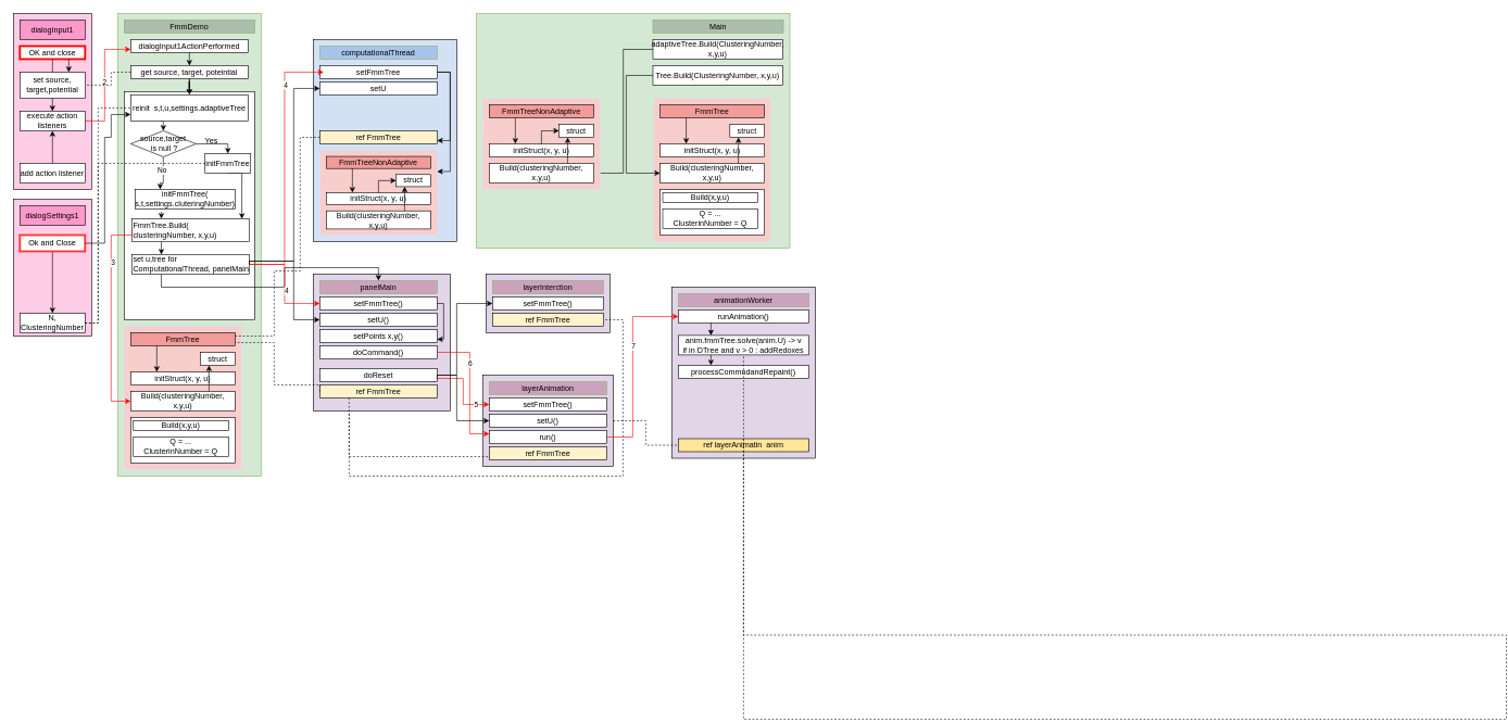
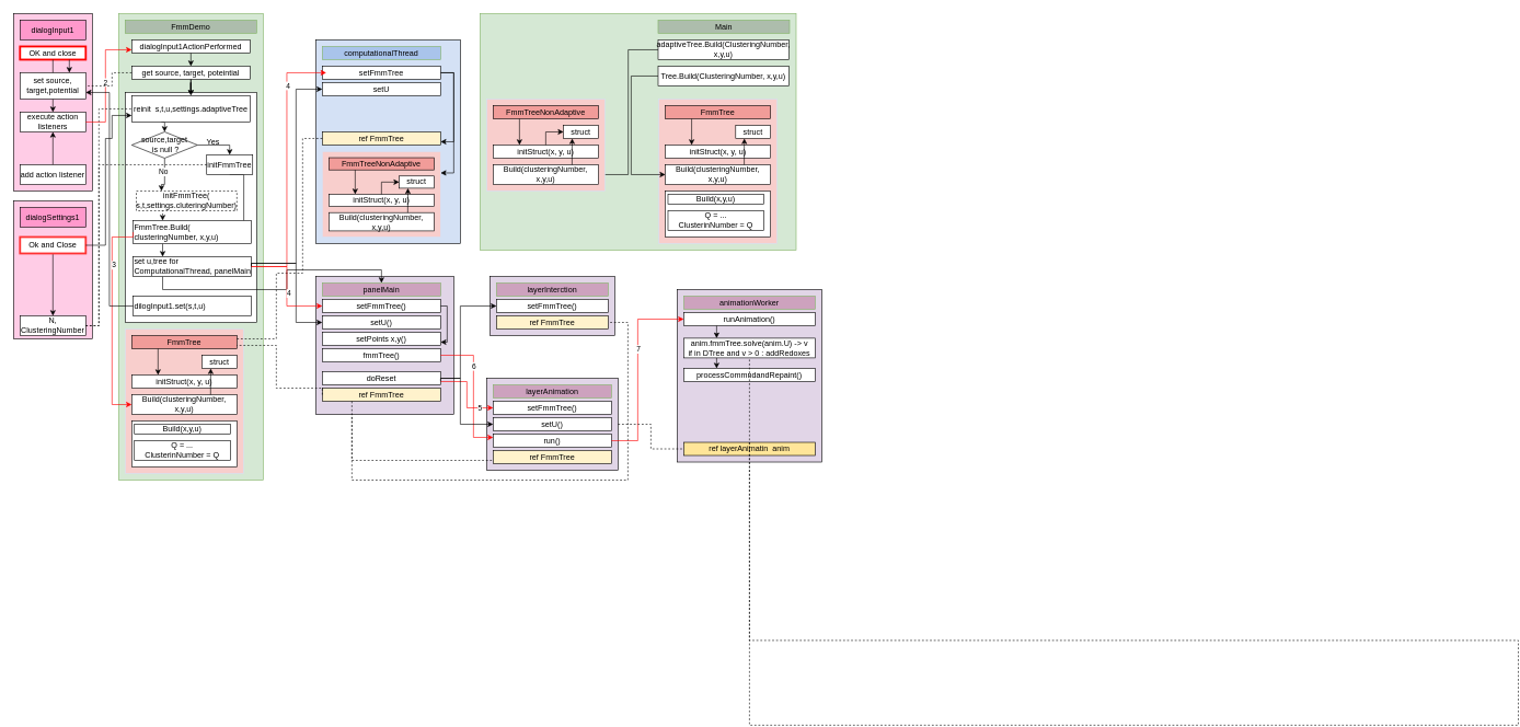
- <mxCell id="116" value="&lt;div&gt;initFmmTree(&lt;/div&gt;&lt;div&gt;s,t,settings.cluteringNumber)&lt;/div&gt;" style="rounded=0;whiteSpace=wrap;html=1;strokeColor=#000000;strokeWidth=1;fillColor=#FFFFFF;" vertex="1" parent="82"><mxGeometry x="27" y="270" width="153" height="30" as="geometry" /></mxCell>
+ <mxCell id="116" value="&lt;div&gt;initFmmTree(&lt;/div&gt;&lt;div&gt;s,t,settings.cluteringNumber)&lt;/div&gt;" style="rounded=0;whiteSpace=wrap;html=1;strokeColor=#000000;strokeWidth=1;fillColor=#FFFFFF;dashed=1;" vertex="1" parent="82"><mxGeometry x="27" y="270" width="153" height="30" as="geometry" /></mxCell>
- <mxCell id="93" style="edgeStyle=orthogonalEdgeStyle;rounded=0;orthogonalLoop=1;jettySize=auto;html=1;exitX=0.5;exitY=1;exitDx=0;exitDy=0;entryX=0.936;entryY=0.005;entryDx=0;entryDy=0;entryPerimeter=0;fontColor=#000000;endArrow=classic;endFill=1;strokeColor=#000000;" edge="1" parent="82" source="94" target="96"><mxGeometry relative="1" as="geometry"><Array as="points"><mxPoint x="190" y="245" /><mxPoint x="190" y="315" /></Array></mxGeometry></mxCell>
+ <mxCell id="93" style="edgeStyle=orthogonalEdgeStyle;rounded=0;orthogonalLoop=1;jettySize=auto;html=1;exitX=0.5;exitY=1;exitDx=0;exitDy=0;entryX=0.936;entryY=0.005;entryDx=0;entryDy=0;entryPerimeter=0;fontColor=#000000;endArrow=none;endFill=1;strokeColor=#000000;" edge="1" parent="82" source="94" target="96"><mxGeometry relative="1" as="geometry"><Array as="points"><mxPoint x="190" y="245" /><mxPoint x="190" y="315" /></Array></mxGeometry></mxCell>
+ <mxCell id="149" style="edgeStyle=orthogonalEdgeStyle;rounded=0;orthogonalLoop=1;jettySize=auto;html=1;exitX=0;exitY=0.5;exitDx=0;exitDy=0;fontColor=#000000;endArrow=classic;endFill=1;strokeColor=#000000;entryX=1;entryY=0.75;entryDx=0;entryDy=0;" edge="1" parent="1" source="117" target="129"><mxGeometry relative="1" as="geometry"><mxPoint x="150" y="260" as="targetPoint" /></mxGeometry></mxCell>
+ <mxCell id="117" value="dilogInput1.set(s,t,u)" style="rounded=0;whiteSpace=wrap;html=1;strokeColor=#000000;strokeWidth=1;fillColor=#FFFFFF;align=left;" vertex="1" parent="82"><mxGeometry x="22" y="430" width="180" height="30" as="geometry" /></mxCell>
- <mxCell id="61" value="doCommand()" style="rounded=0;whiteSpace=wrap;html=1;fillColor=#FFFFFF;" vertex="1" parent="55"><mxGeometry y="100" width="180" height="20" as="geometry" /></mxCell>
+ <mxCell id="61" value="fmmTree()" style="rounded=0;whiteSpace=wrap;html=1;fillColor=#FFFFFF;" vertex="1" parent="55"><mxGeometry y="100" width="180" height="20" as="geometry" /></mxCell>
